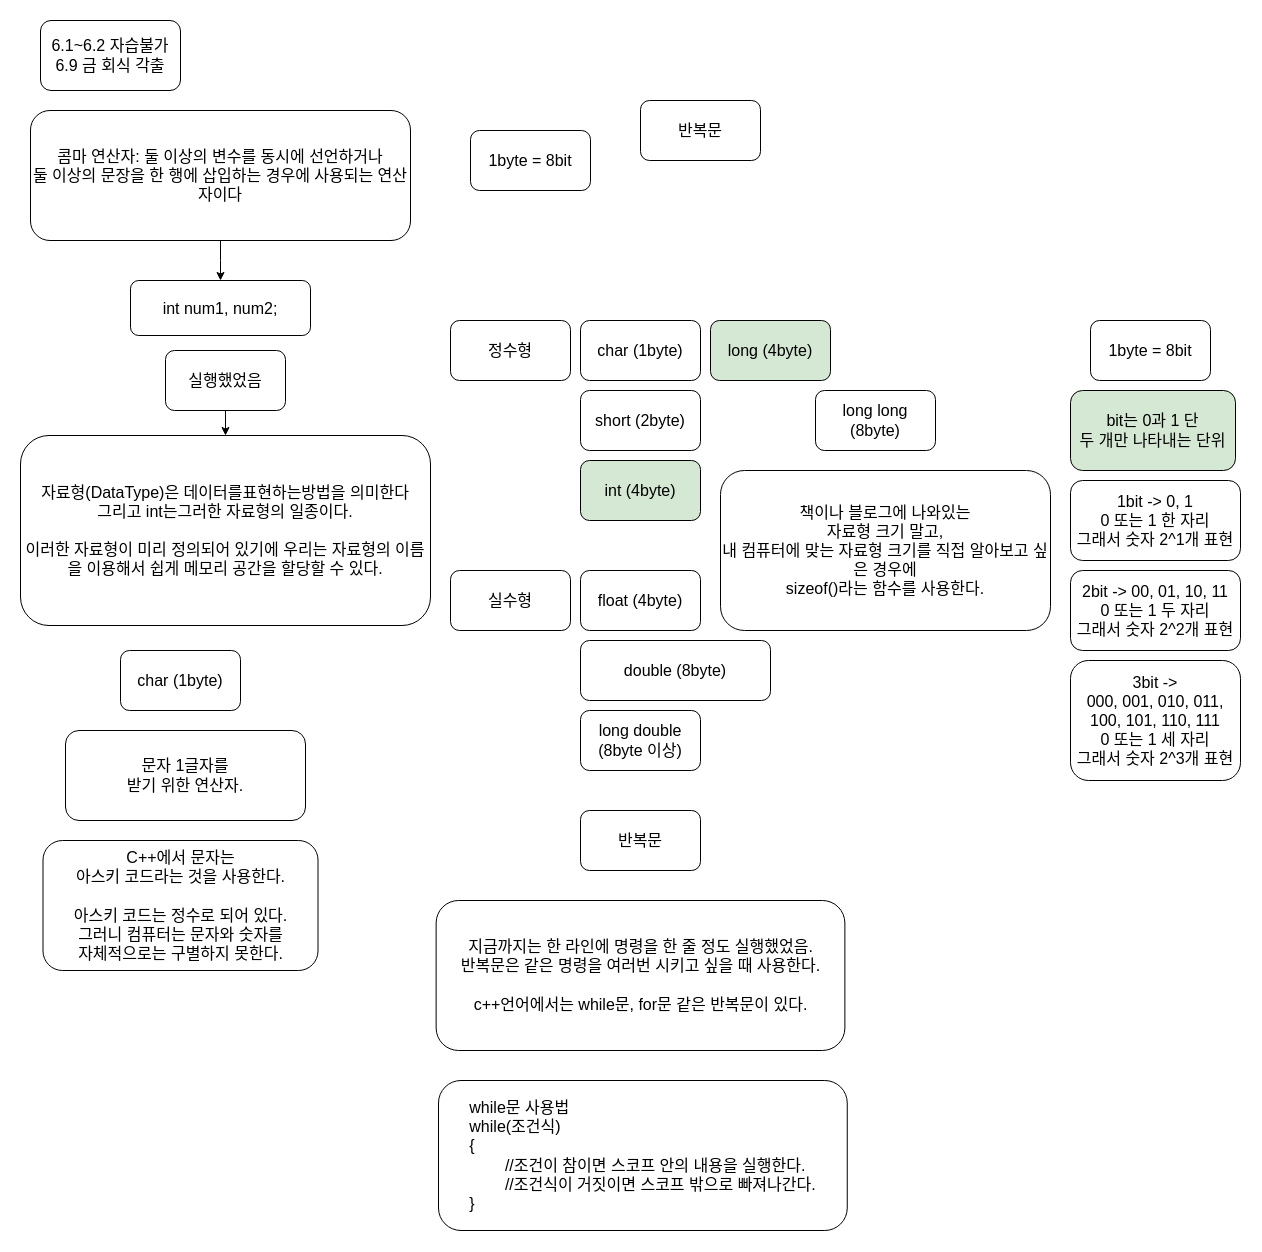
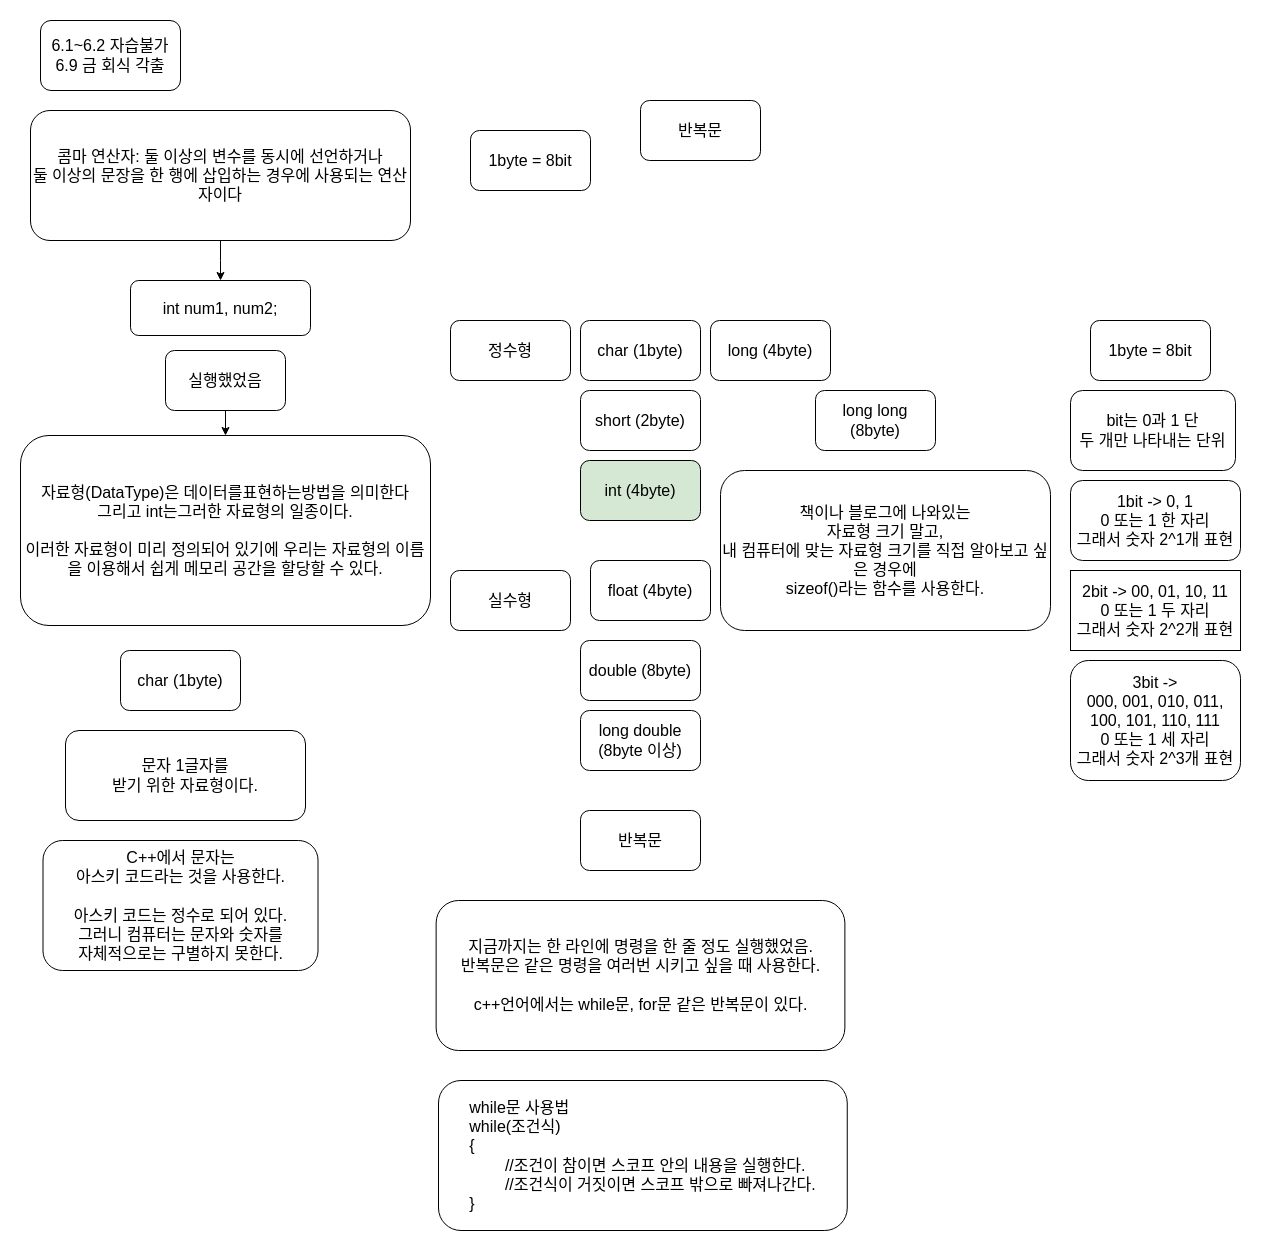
- <mxCell id="15" value="&lt;font size=&quot;3&quot;&gt;long (4byte)&lt;/font&gt;" style="rounded=1;whiteSpace=wrap;html=1;fillColor=#d5e8d4;" parent="1" vertex="1"><mxGeometry x="710" y="320" width="120" height="60" as="geometry" /></mxCell>
+ <mxCell id="15" value="&lt;font size=&quot;3&quot;&gt;long (4byte)&lt;/font&gt;" style="rounded=1;whiteSpace=wrap;html=1;" parent="1" vertex="1"><mxGeometry x="710" y="320" width="120" height="60" as="geometry" /></mxCell>
- <mxCell id="22" value="&lt;font size=&quot;3&quot;&gt;bit는 0과 1 단&lt;br&gt;두 개만 나타내는 단위&lt;br&gt;&lt;/font&gt;" style="rounded=1;whiteSpace=wrap;html=1;fillColor=#d5e8d4;" parent="1" vertex="1"><mxGeometry x="1070" y="390" width="165" height="80" as="geometry" /></mxCell>
+ <mxCell id="22" value="&lt;font size=&quot;3&quot;&gt;bit는 0과 1 단&lt;br&gt;두 개만 나타내는 단위&lt;br&gt;&lt;/font&gt;" style="rounded=1;whiteSpace=wrap;html=1;" parent="1" vertex="1"><mxGeometry x="1070" y="390" width="165" height="80" as="geometry" /></mxCell>
- <mxCell id="19" value="&lt;font size=&quot;3&quot;&gt;float (4byte)&lt;/font&gt;" style="rounded=1;whiteSpace=wrap;html=1;" parent="1" vertex="1"><mxGeometry x="580" y="570" width="120" height="60" as="geometry" /></mxCell>
+ <mxCell id="19" value="&lt;font size=&quot;3&quot;&gt;float (4byte)&lt;/font&gt;" style="rounded=1;whiteSpace=wrap;html=1;" parent="1" vertex="1"><mxGeometry x="590" y="560" width="120" height="60" as="geometry" /></mxCell>
- <mxCell id="24" value="&lt;font size=&quot;3&quot;&gt;2bit -&amp;gt; 00, 01, 10, 11&lt;br&gt;0 또는 1 두 자리&lt;br&gt;그래서 숫자 2^2개 표현&lt;br&gt;&lt;/font&gt;" style="rounded=1;whiteSpace=wrap;html=1;" parent="1" vertex="1"><mxGeometry x="1070" y="570" width="170" height="80" as="geometry" /></mxCell>
+ <mxCell id="24" value="&lt;font size=&quot;3&quot;&gt;2bit -&amp;gt; 00, 01, 10, 11&lt;br&gt;0 또는 1 두 자리&lt;br&gt;그래서 숫자 2^2개 표현&lt;br&gt;&lt;/font&gt;" style="whiteSpace=wrap;html=1;rounded=0;" parent="1" vertex="1"><mxGeometry x="1070" y="570" width="170" height="80" as="geometry" /></mxCell>
- <mxCell id="18" value="&lt;font size=&quot;3&quot;&gt;double (8byte)&lt;/font&gt;" style="rounded=1;whiteSpace=wrap;html=1;" parent="1" vertex="1"><mxGeometry x="580" y="640" width="190" height="60" as="geometry" /></mxCell>
+ <mxCell id="18" value="&lt;font size=&quot;3&quot;&gt;double (8byte)&lt;/font&gt;" style="rounded=1;whiteSpace=wrap;html=1;" parent="1" vertex="1"><mxGeometry x="580" y="640" width="120" height="60" as="geometry" /></mxCell>
- <mxCell id="28" value="&lt;font size=&quot;3&quot;&gt;문자 1글자를&lt;br&gt;받기 위한 연산자.&lt;/font&gt;" style="rounded=1;whiteSpace=wrap;html=1;" vertex="1" parent="1"><mxGeometry x="65" y="730" width="240" height="90" as="geometry" /></mxCell>
+ <mxCell id="28" value="&lt;font size=&quot;3&quot;&gt;문자 1글자를&lt;br&gt;받기 위한 자료형이다.&lt;/font&gt;" style="rounded=1;whiteSpace=wrap;html=1;" vertex="1" parent="1"><mxGeometry x="65" y="730" width="240" height="90" as="geometry" /></mxCell>
